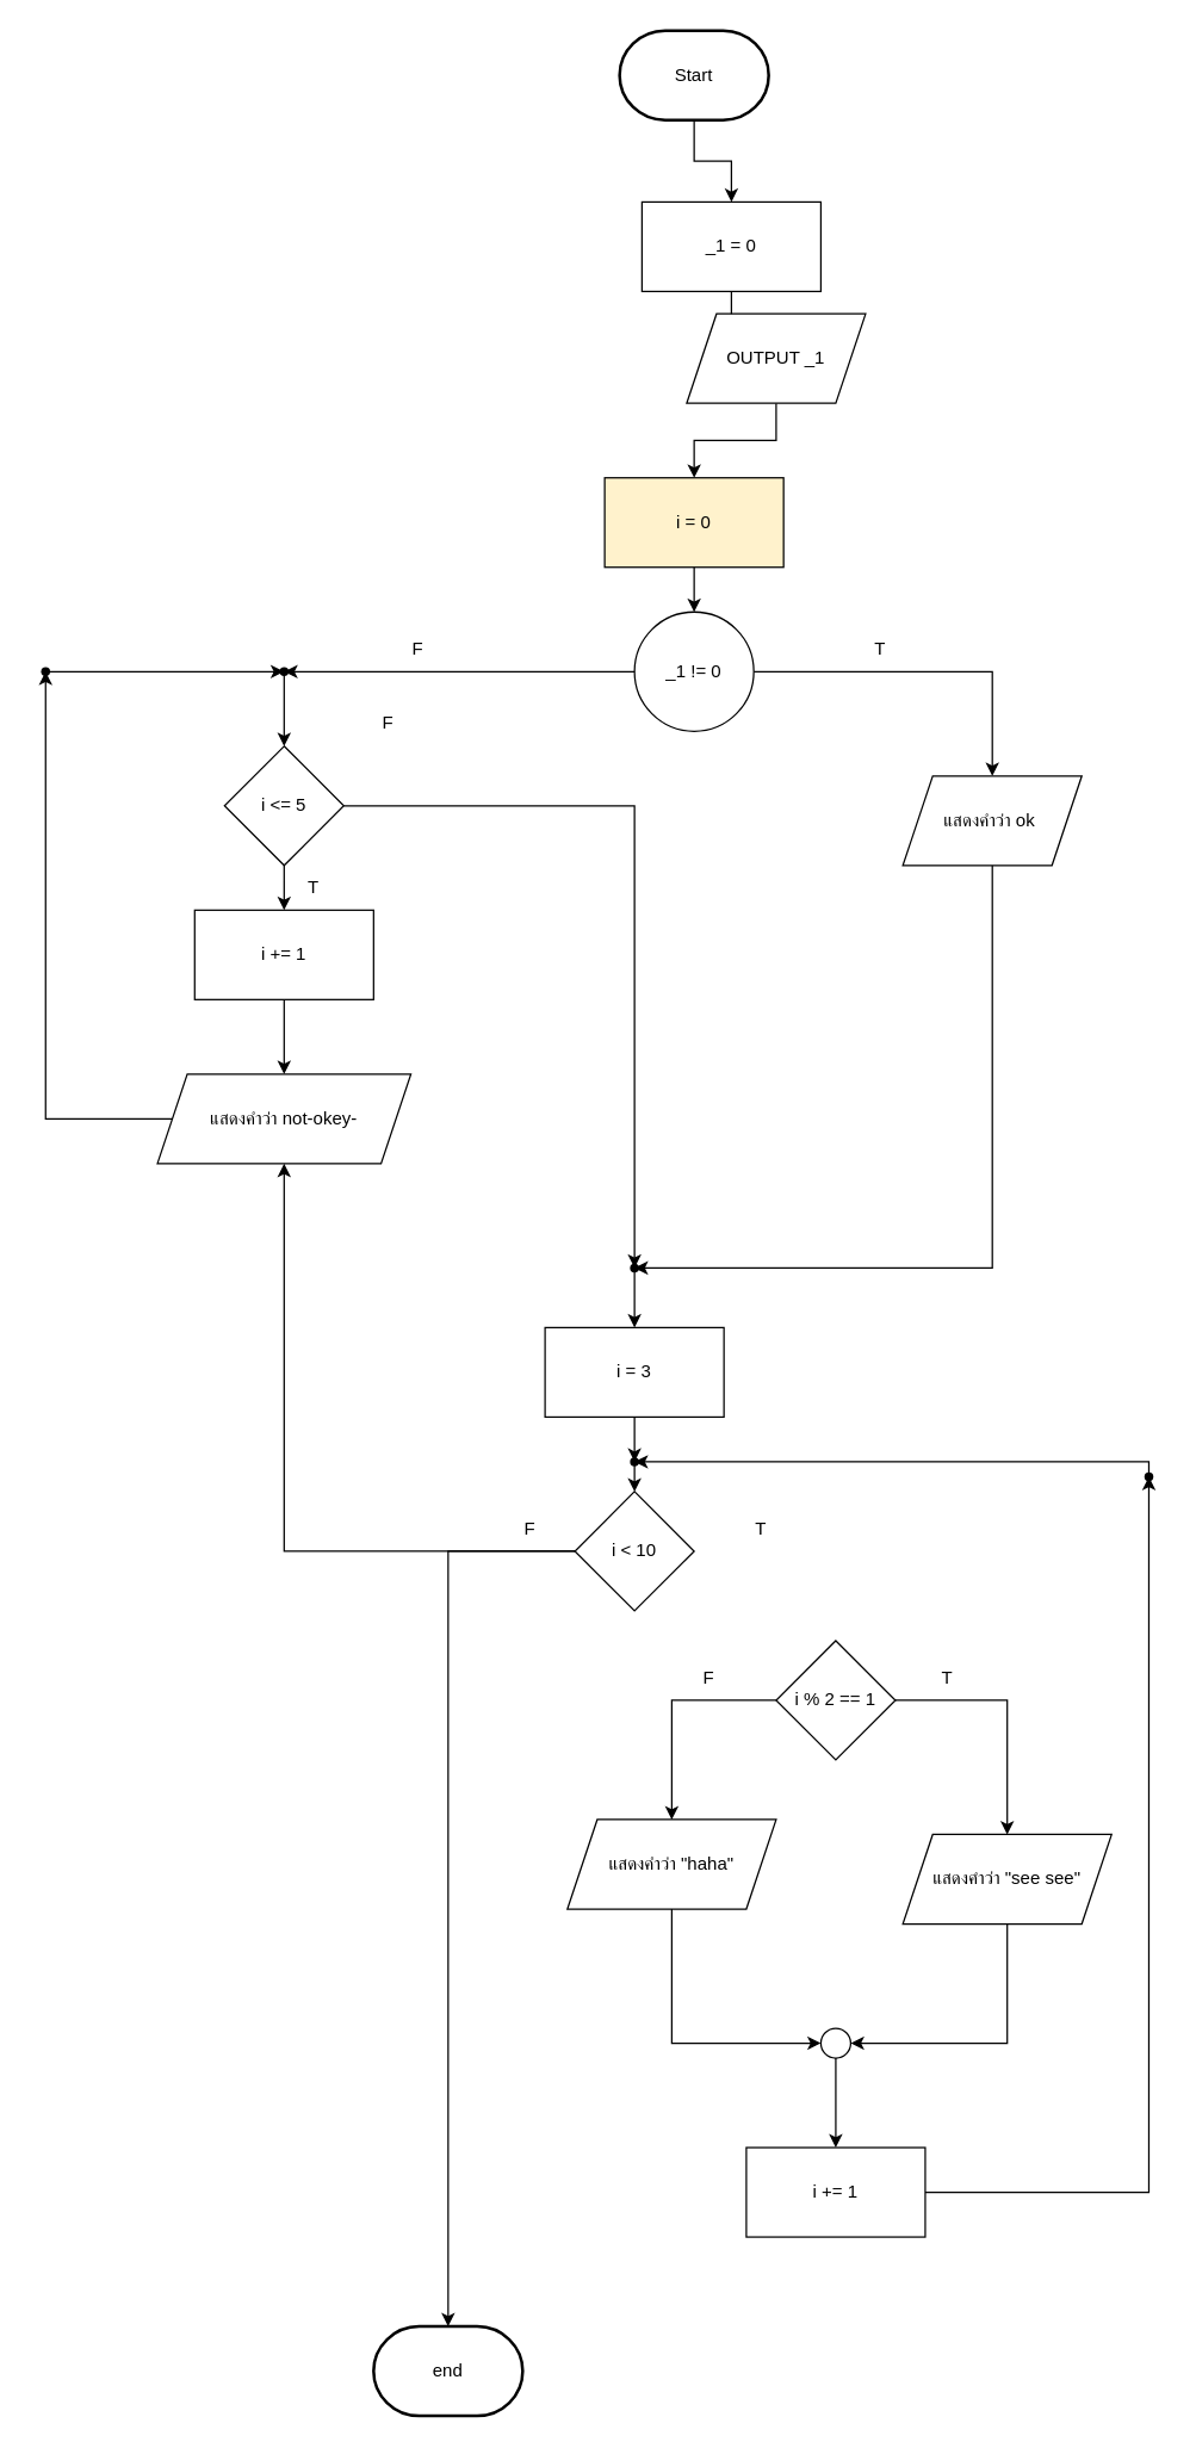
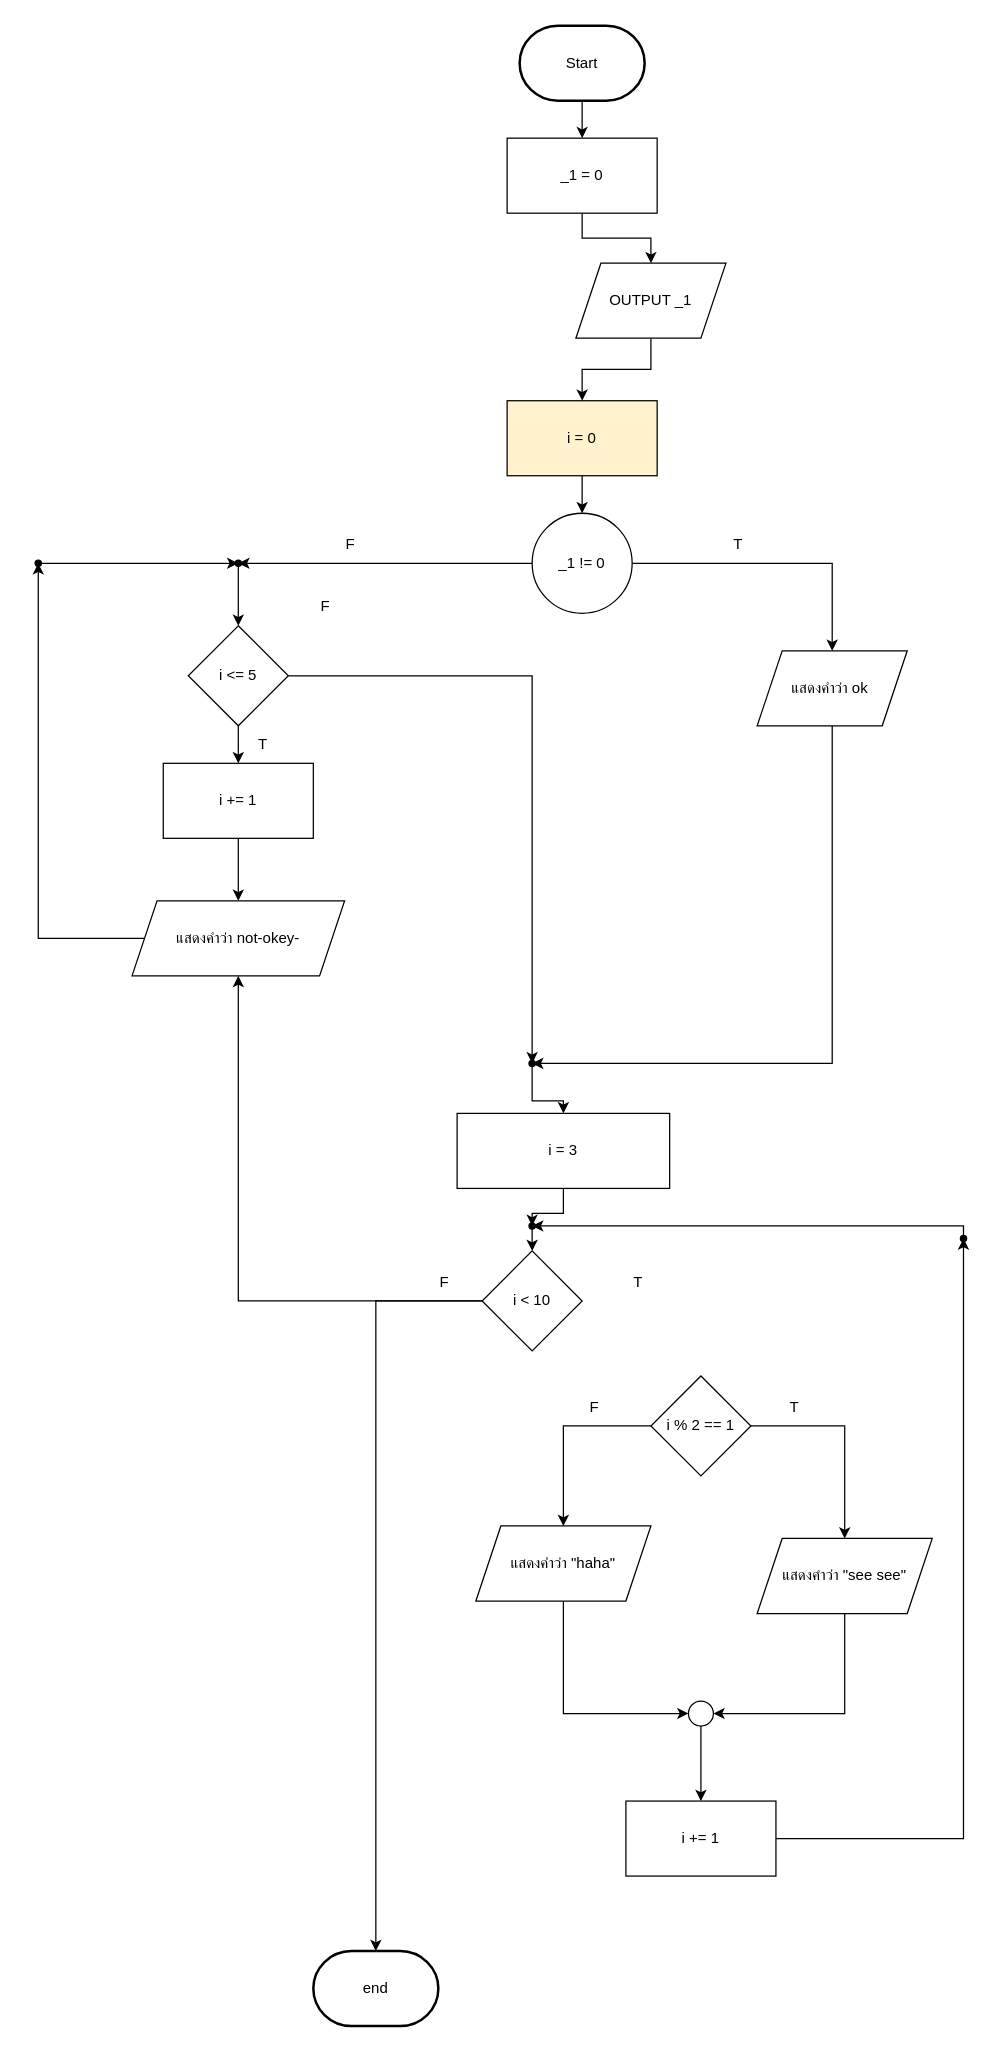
- <mxCell id="6" value="_1 = 0" style="rounded=0;whiteSpace=wrap;html=1;" vertex="1" parent="1"><mxGeometry x="430" y="135" width="120" height="60" as="geometry" /></mxCell>
+ <mxCell id="6" value="_1 = 0" style="rounded=0;whiteSpace=wrap;html=1;" vertex="1" parent="1"><mxGeometry x="405" y="110" width="120" height="60" as="geometry" /></mxCell>
- <mxCell id="22" value="i = 3" style="rounded=0;whiteSpace=wrap;html=1;" vertex="1" parent="1"><mxGeometry x="365" y="890" width="120" height="60" as="geometry" /></mxCell>
+ <mxCell id="22" value="i = 3" style="rounded=0;whiteSpace=wrap;html=1;" vertex="1" parent="1"><mxGeometry x="365" y="890" width="170" height="60" as="geometry" /></mxCell>
